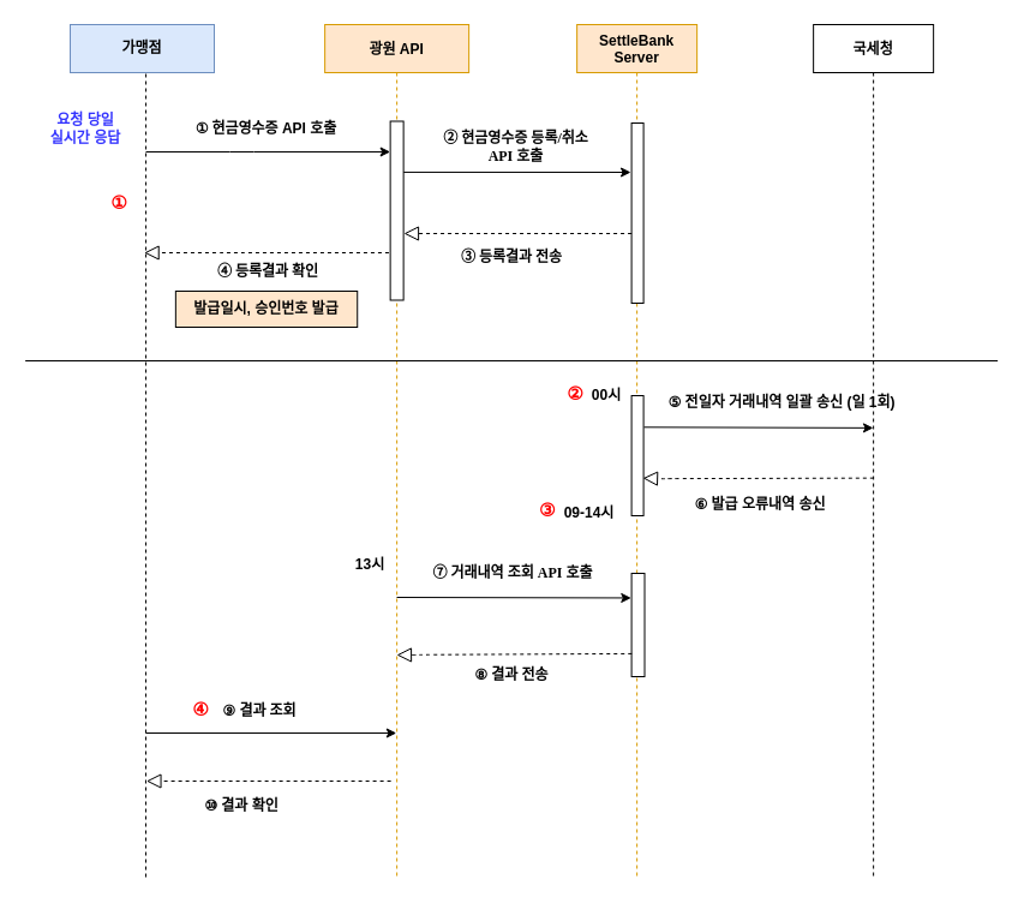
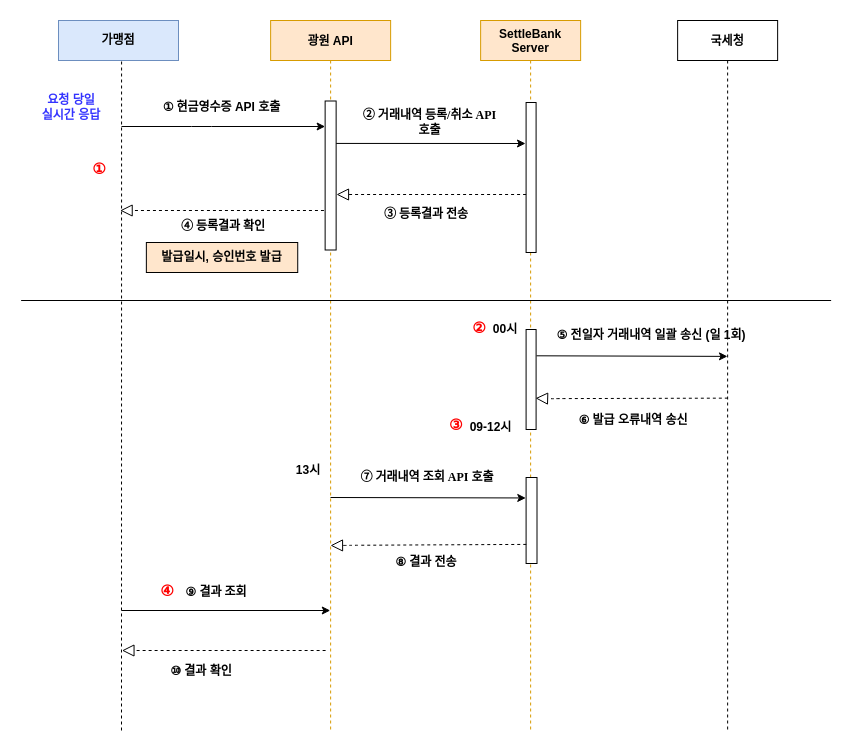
- <mxCell id="16" value="&lt;span style=&quot;font-family: &amp;#34;맑은 고딕&amp;#34;&quot;&gt;②&amp;nbsp;&lt;/span&gt;&lt;font face=&quot;맑은 고딕&quot;&gt;현금영수증 등록/취소 API 호출&lt;/font&gt;" style="text;html=1;strokeColor=none;fillColor=none;align=center;verticalAlign=middle;whiteSpace=wrap;rounded=0;fontSize=12;fontStyle=1" vertex="1" parent="1"><mxGeometry x="357.11" y="112" width="145.06" height="20" as="geometry" /></mxCell>
+ <mxCell id="16" value="&lt;span style=&quot;font-family: &amp;#34;맑은 고딕&amp;#34;&quot;&gt;②&amp;nbsp;&lt;/span&gt;&lt;font face=&quot;맑은 고딕&quot;&gt;거래내역 등록/취소 API 호출&lt;/font&gt;" style="text;html=1;strokeColor=none;fillColor=none;align=center;verticalAlign=middle;whiteSpace=wrap;rounded=0;fontSize=12;fontStyle=1" vertex="1" parent="1"><mxGeometry x="357.11" y="112" width="145.06" height="20" as="geometry" /></mxCell>
- <mxCell id="36" value="&lt;b&gt;09-14시&lt;/b&gt;" style="text;html=1;strokeColor=none;fillColor=none;align=center;verticalAlign=middle;whiteSpace=wrap;rounded=0;" vertex="1" parent="1"><mxGeometry x="456.19" y="416.5" width="68.94" height="20" as="geometry" /></mxCell>
+ <mxCell id="36" value="&lt;b&gt;09-12시&lt;/b&gt;" style="text;html=1;strokeColor=none;fillColor=none;align=center;verticalAlign=middle;whiteSpace=wrap;rounded=0;" vertex="1" parent="1"><mxGeometry x="456.19" y="416.5" width="68.94" height="20" as="geometry" /></mxCell>
